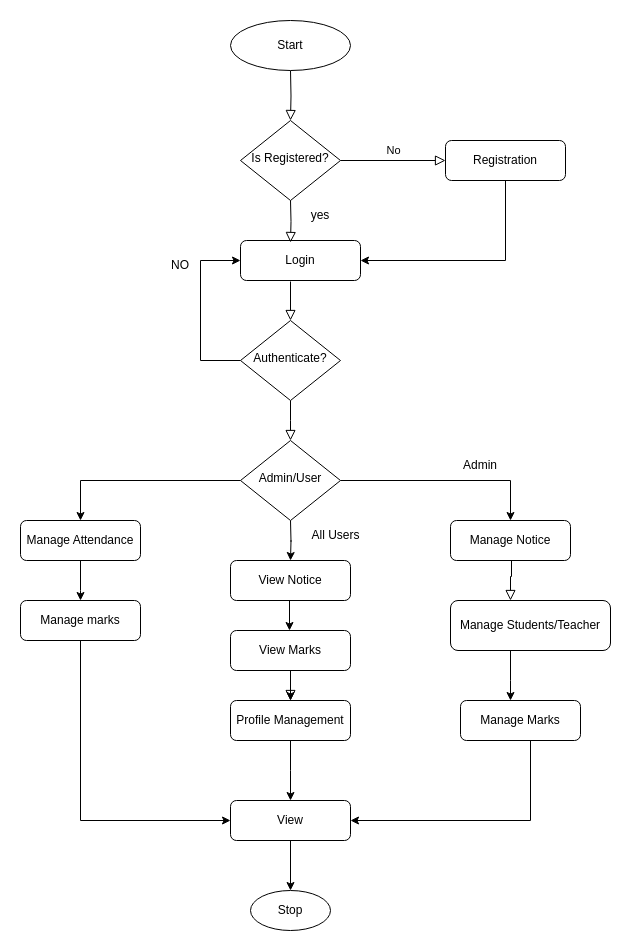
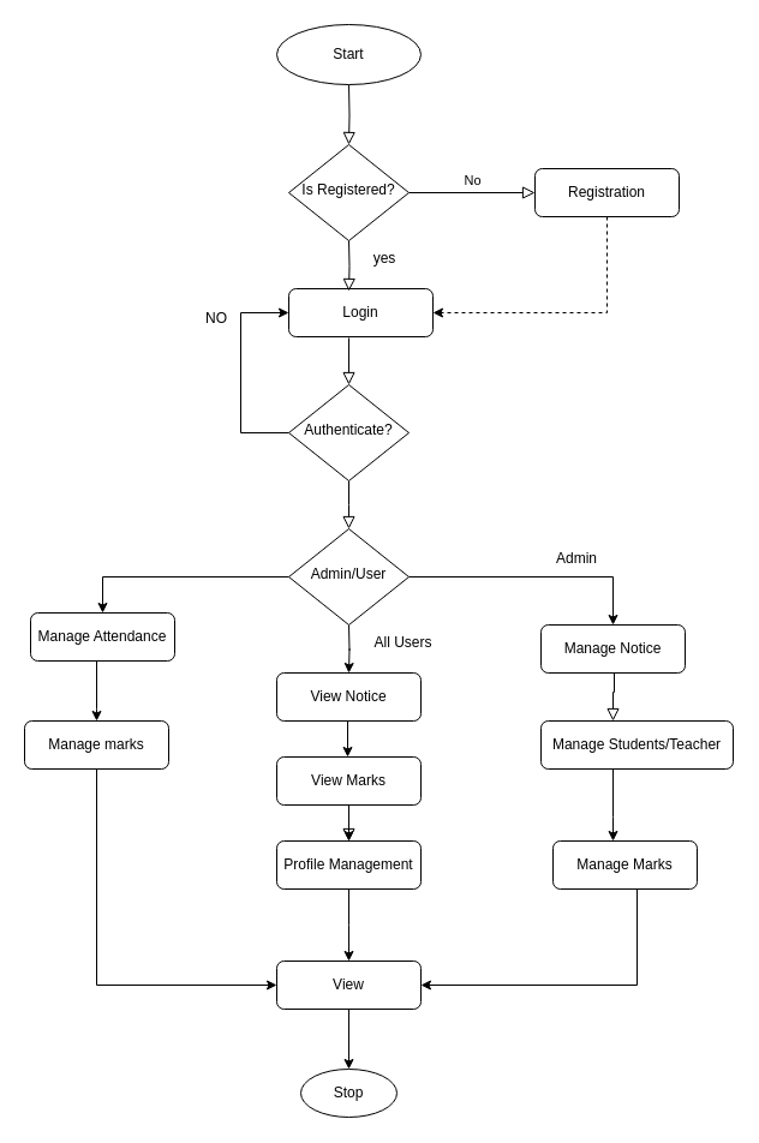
- <mxCell id="5" style="edgeStyle=orthogonalEdgeStyle;rounded=0;orthogonalLoop=1;jettySize=auto;html=1;exitX=0.5;exitY=1;exitDx=0;exitDy=0;entryX=1;entryY=0.5;entryDx=0;entryDy=0;strokeColor=#000000;" parent="1" source="6" target="16" edge="1"><mxGeometry relative="1" as="geometry" /></mxCell>
+ <mxCell id="5" style="edgeStyle=orthogonalEdgeStyle;rounded=0;orthogonalLoop=1;jettySize=auto;html=1;exitX=0.5;exitY=1;exitDx=0;exitDy=0;entryX=1;entryY=0.5;entryDx=0;entryDy=0;strokeColor=#000000;dashed=1;" parent="1" source="6" target="16" edge="1"><mxGeometry relative="1" as="geometry" /></mxCell>
- <mxCell id="13" value="Manage Attendance" style="rounded=1;whiteSpace=wrap;html=1;fontSize=12;glass=0;strokeWidth=1;shadow=0;strokeColor=#000000;" parent="1" vertex="1"><mxGeometry x="20" y="520" width="120" height="40" as="geometry" /></mxCell>
+ <mxCell id="13" value="Manage Attendance" style="rounded=1;whiteSpace=wrap;html=1;fontSize=12;glass=0;strokeWidth=1;shadow=0;strokeColor=#000000;" parent="1" vertex="1"><mxGeometry x="25" y="510" width="120" height="40" as="geometry" /></mxCell>
- <mxCell id="25" value="Manage Students/Teacher" style="rounded=1;whiteSpace=wrap;html=1;fontSize=12;glass=0;strokeWidth=1;shadow=0;strokeColor=#000000;" parent="1" vertex="1"><mxGeometry x="450" y="600" width="160" height="50" as="geometry" /></mxCell>
+ <mxCell id="25" value="Manage Students/Teacher" style="rounded=1;whiteSpace=wrap;html=1;fontSize=12;glass=0;strokeWidth=1;shadow=0;strokeColor=#000000;" parent="1" vertex="1"><mxGeometry x="450" y="600" width="160" height="40" as="geometry" /></mxCell>
